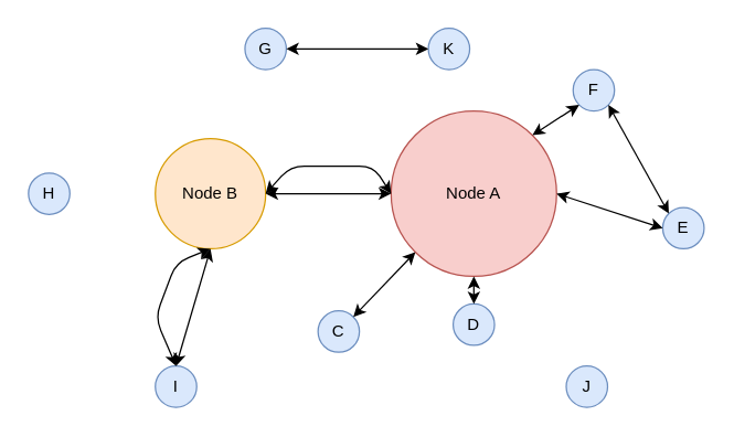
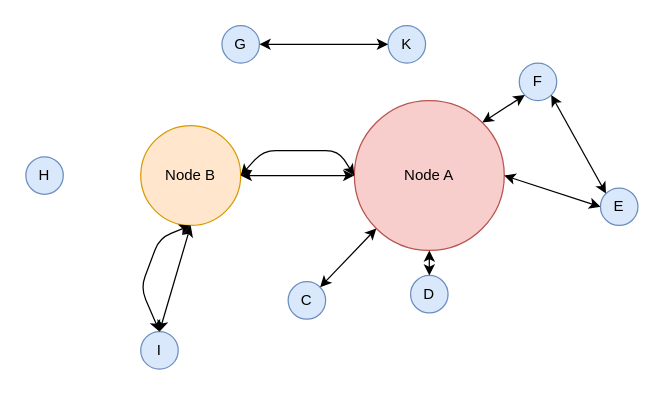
- <mxCell id="12" value="J" style="ellipse;whiteSpace=wrap;html=1;aspect=fixed;fillColor=#dae8fc;strokeColor=#6c8ebf;" vertex="1" parent="1"><mxGeometry x="410" y="265" width="30" height="30" as="geometry" /></mxCell>
